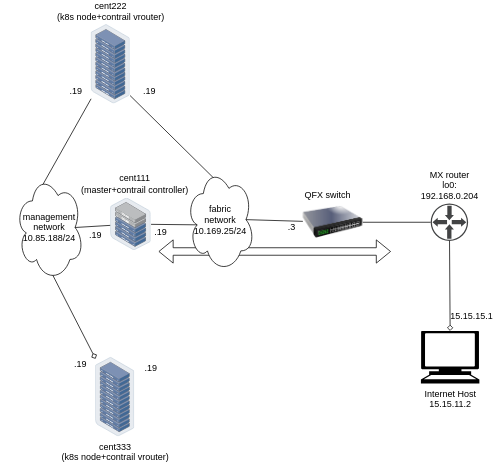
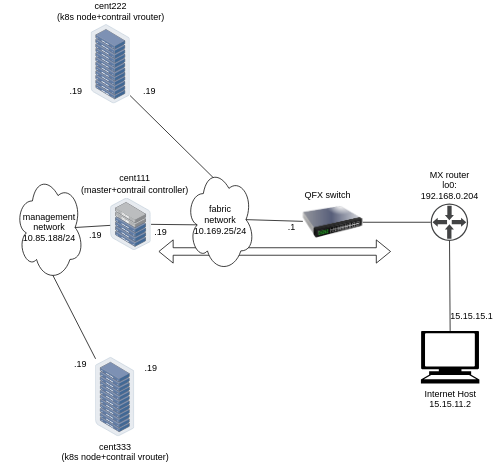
- <mxCell id="5" style="edgeStyle=none;rounded=0;orthogonalLoop=1;jettySize=auto;html=1;exitX=0.4;exitY=0.1;exitDx=0;exitDy=0;exitPerimeter=0;endArrow=none;endFill=0;" parent="1" source="6" target="17" edge="1"><mxGeometry relative="1" as="geometry"><mxPoint x="118.667" y="154.833" as="targetPoint" /></mxGeometry></mxCell>
- <mxCell id="14" value=".3&lt;br&gt;" style="text;html=1;strokeColor=none;fillColor=none;align=center;verticalAlign=middle;whiteSpace=wrap;rounded=0;" parent="1" vertex="1"><mxGeometry x="369" y="281" width="40" height="20" as="geometry" /></mxCell>
+ <mxCell id="14" value=".1&lt;br&gt;" style="text;html=1;strokeColor=none;fillColor=none;align=center;verticalAlign=middle;whiteSpace=wrap;rounded=0;" parent="1" vertex="1"><mxGeometry x="369" y="281" width="40" height="20" as="geometry" /></mxCell>
- <mxCell id="12" style="edgeStyle=none;rounded=0;orthogonalLoop=1;jettySize=auto;html=1;endArrow=diamond;endFill=0;entryX=0.5;entryY=0;entryDx=0;entryDy=0;entryPerimeter=0;" parent="1" source="2" target="4" edge="1"><mxGeometry relative="1" as="geometry"><mxPoint x="659" y="285" as="sourcePoint" /><mxPoint x="609" y="296" as="targetPoint" /></mxGeometry></mxCell>
+ <mxCell id="12" style="edgeStyle=none;rounded=0;orthogonalLoop=1;jettySize=auto;html=1;endArrow=none;endFill=0;entryX=0.5;entryY=0;entryDx=0;entryDy=0;entryPerimeter=0;" parent="1" source="2" target="4" edge="1"><mxGeometry relative="1" as="geometry"><mxPoint x="659" y="285" as="sourcePoint" /><mxPoint x="609" y="296" as="targetPoint" /></mxGeometry></mxCell>
- <mxCell id="8" style="edgeStyle=none;rounded=0;orthogonalLoop=1;jettySize=auto;html=1;exitX=0.55;exitY=0.95;exitDx=0;exitDy=0;exitPerimeter=0;endArrow=diamond;endFill=0;" parent="1" source="6" target="18" edge="1"><mxGeometry relative="1" as="geometry"><mxPoint x="67.833" y="405.667" as="sourcePoint" /><mxPoint x="116.167" y="434.833" as="targetPoint" /></mxGeometry></mxCell>
+ <mxCell id="8" style="edgeStyle=none;rounded=0;orthogonalLoop=1;jettySize=auto;html=1;exitX=0.55;exitY=0.95;exitDx=0;exitDy=0;exitPerimeter=0;endArrow=none;endFill=0;" parent="1" source="6" target="18" edge="1"><mxGeometry relative="1" as="geometry"><mxPoint x="67.833" y="405.667" as="sourcePoint" /><mxPoint x="116.167" y="434.833" as="targetPoint" /></mxGeometry></mxCell>
